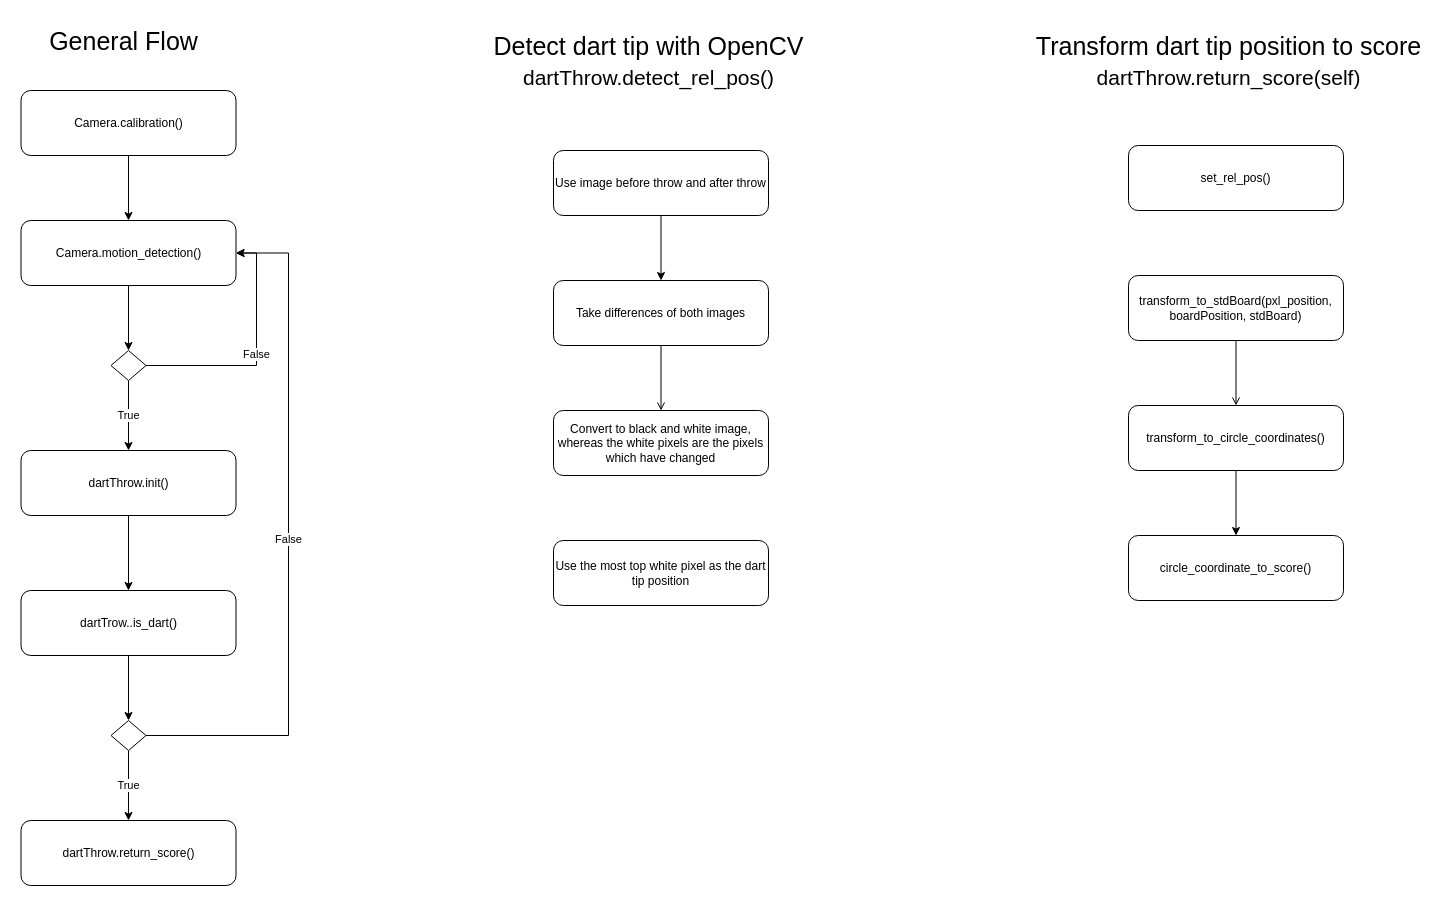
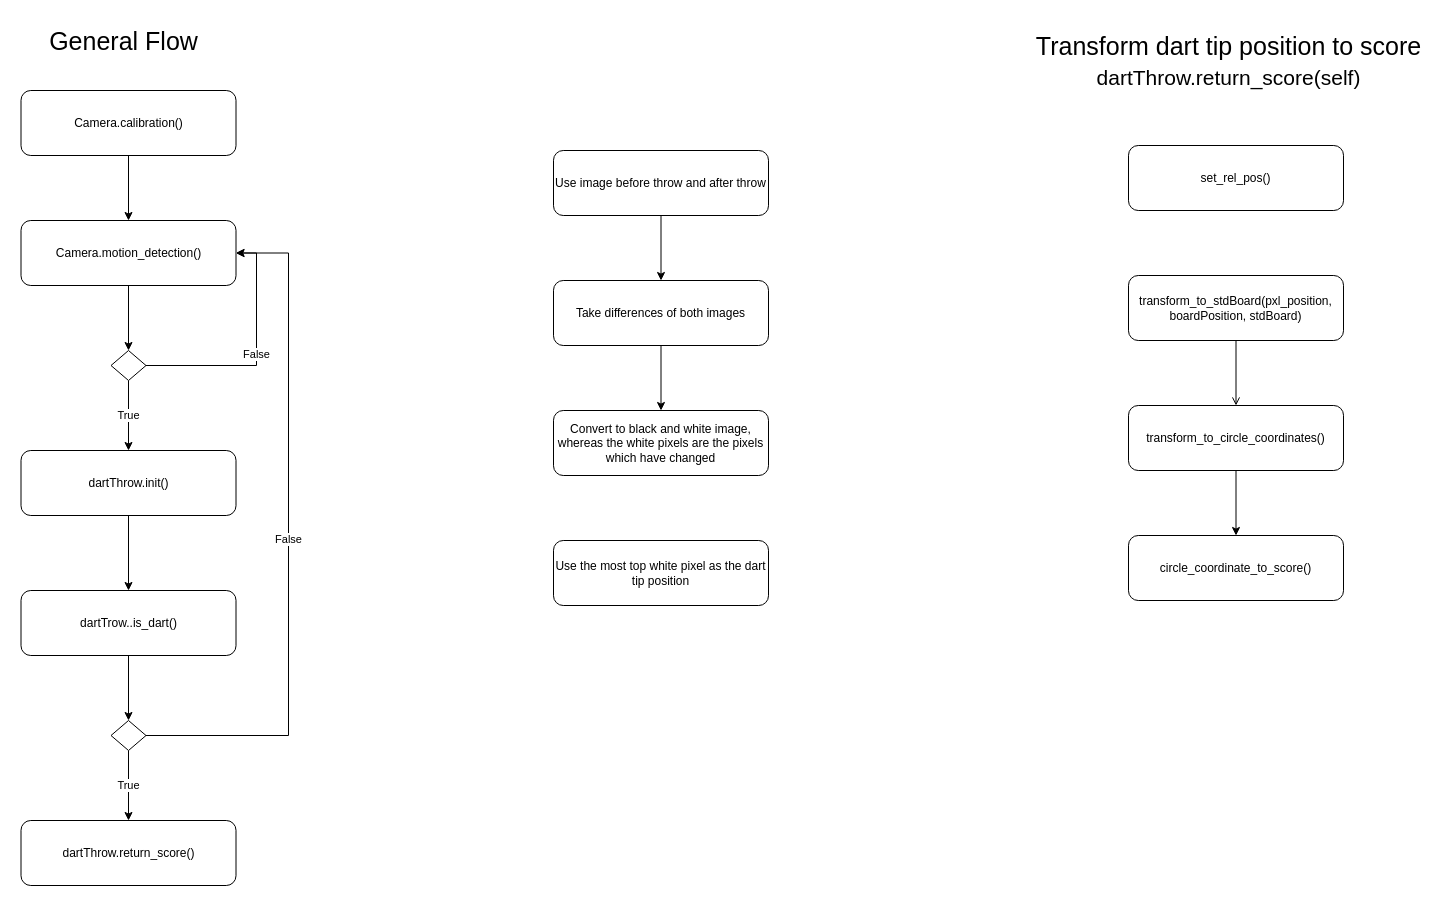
- <mxCell id="25" value="Detect dart tip with OpenCV&lt;font style=&quot;font-size: 21px&quot;&gt;&lt;br&gt;dartThrow.detect_rel_pos()&lt;/font&gt;" style="text;html=1;align=center;verticalAlign=middle;resizable=0;points=[];autosize=1;strokeWidth=1;fontSize=25;" parent="1" vertex="1"><mxGeometry x="483" y="25" width="330" height="70" as="geometry" /></mxCell>
- <mxCell id="28" style="edgeStyle=orthogonalEdgeStyle;rounded=0;orthogonalLoop=1;jettySize=auto;html=1;fontSize=25;endArrow=open;" parent="1" source="29" target="30" edge="1"><mxGeometry relative="1" as="geometry" /></mxCell>
+ <mxCell id="28" style="edgeStyle=orthogonalEdgeStyle;rounded=0;orthogonalLoop=1;jettySize=auto;html=1;fontSize=25;" parent="1" source="29" target="30" edge="1"><mxGeometry relative="1" as="geometry" /></mxCell>
